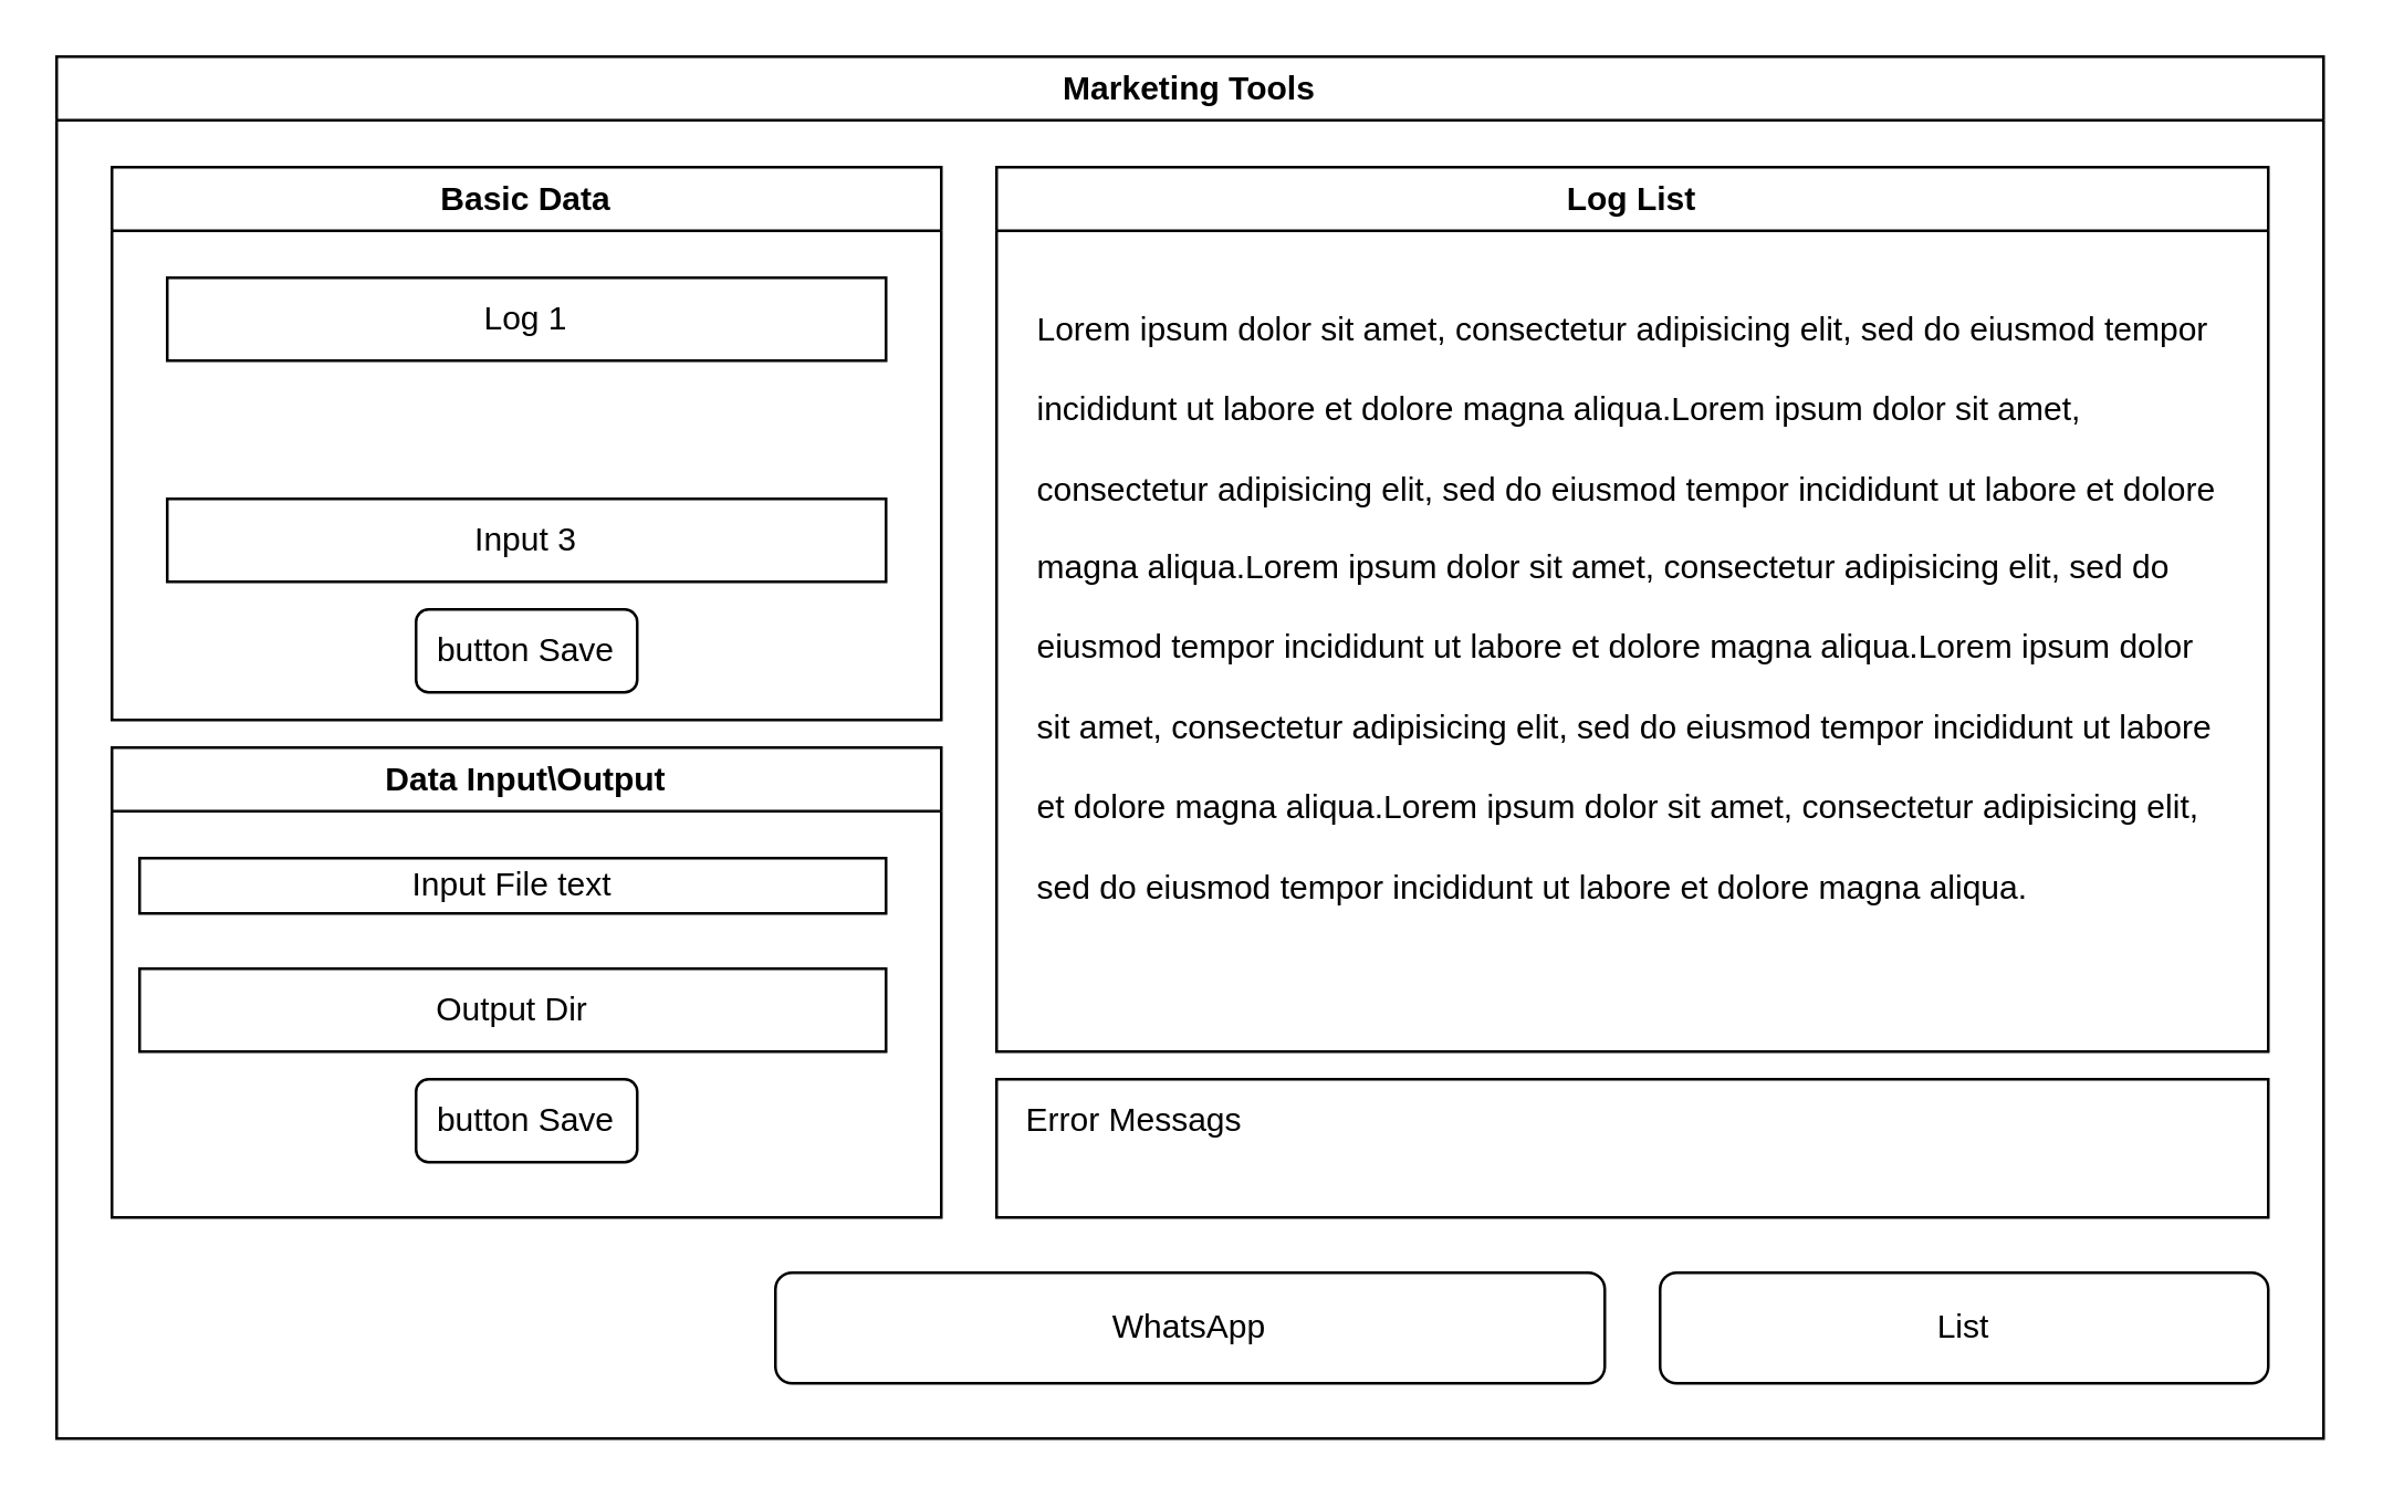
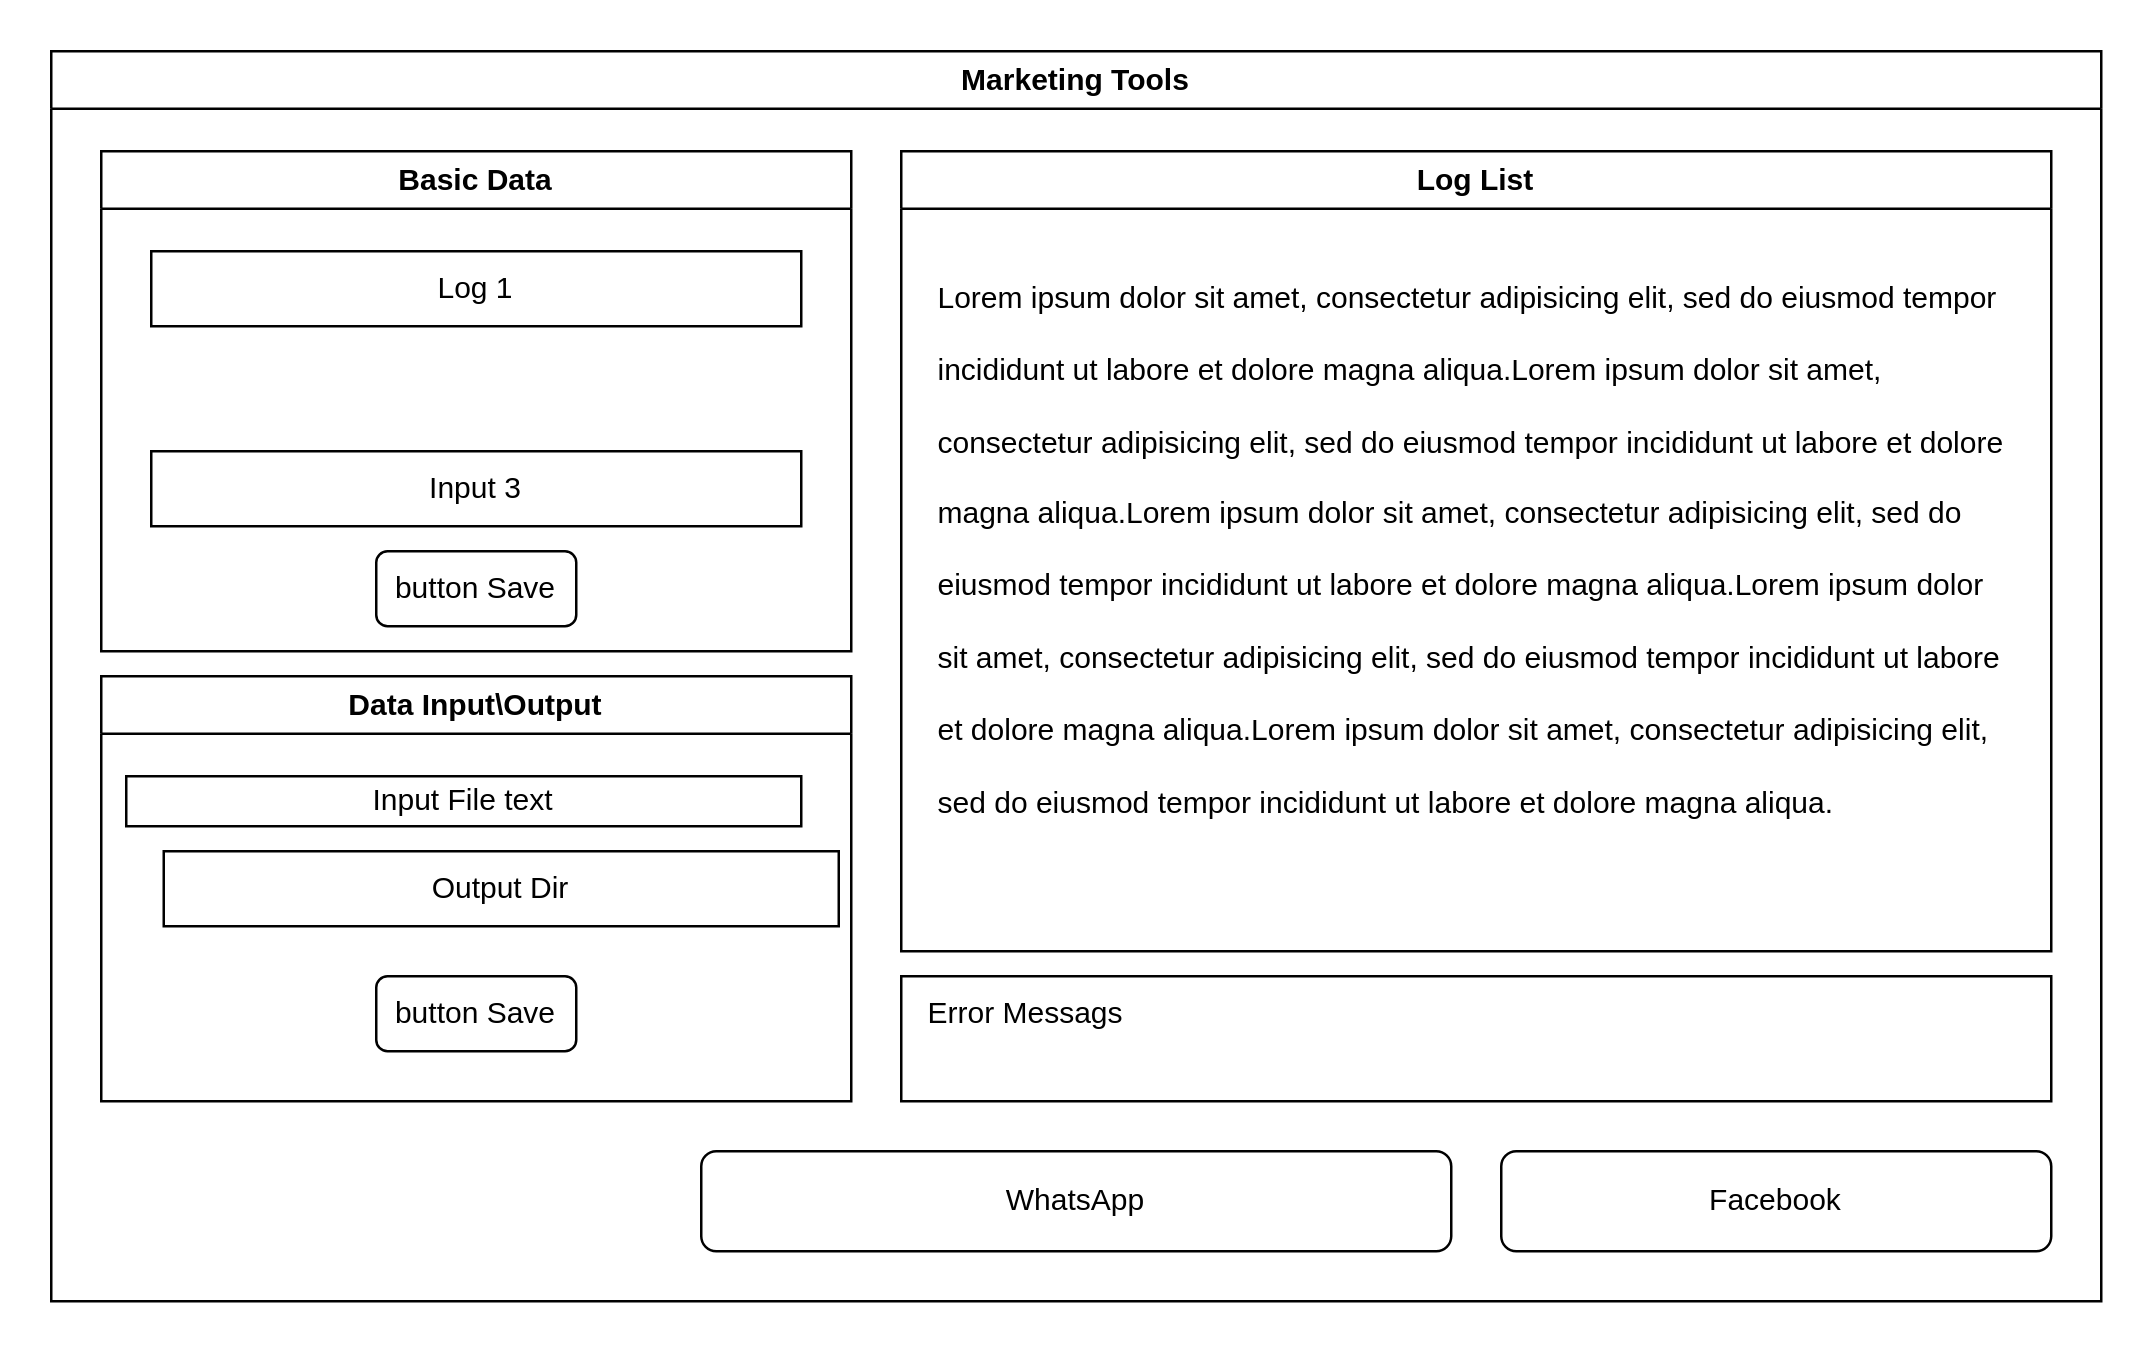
- <mxCell id="9" value="Output Dir" style="rounded=0;whiteSpace=wrap;html=1;" vertex="1" parent="7"><mxGeometry x="10" y="80" width="270" height="30" as="geometry" /></mxCell>
+ <mxCell id="9" value="Output Dir" style="rounded=0;whiteSpace=wrap;html=1;" vertex="1" parent="7"><mxGeometry x="25" y="70" width="270" height="30" as="geometry" /></mxCell>
- <mxCell id="16" value="List" style="rounded=1;whiteSpace=wrap;html=1;" vertex="1" parent="2"><mxGeometry x="580" y="440" width="220" height="40" as="geometry" /></mxCell>
+ <mxCell id="16" value="Facebook" style="rounded=1;whiteSpace=wrap;html=1;" vertex="1" parent="2"><mxGeometry x="580" y="440" width="220" height="40" as="geometry" /></mxCell>
